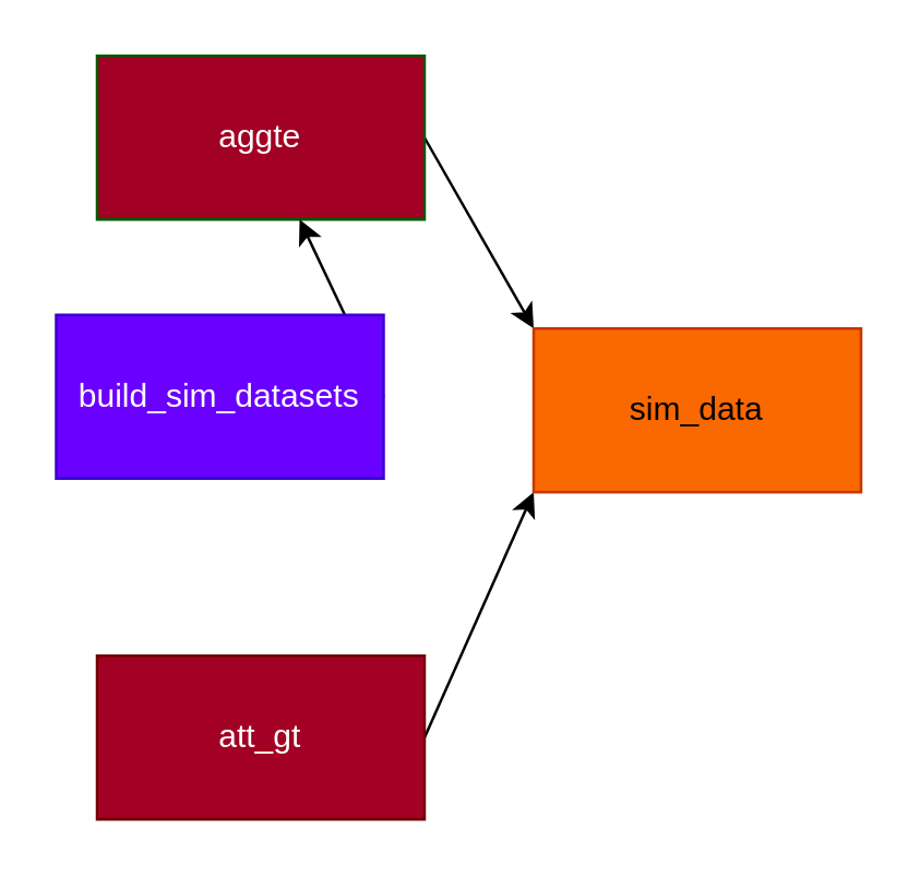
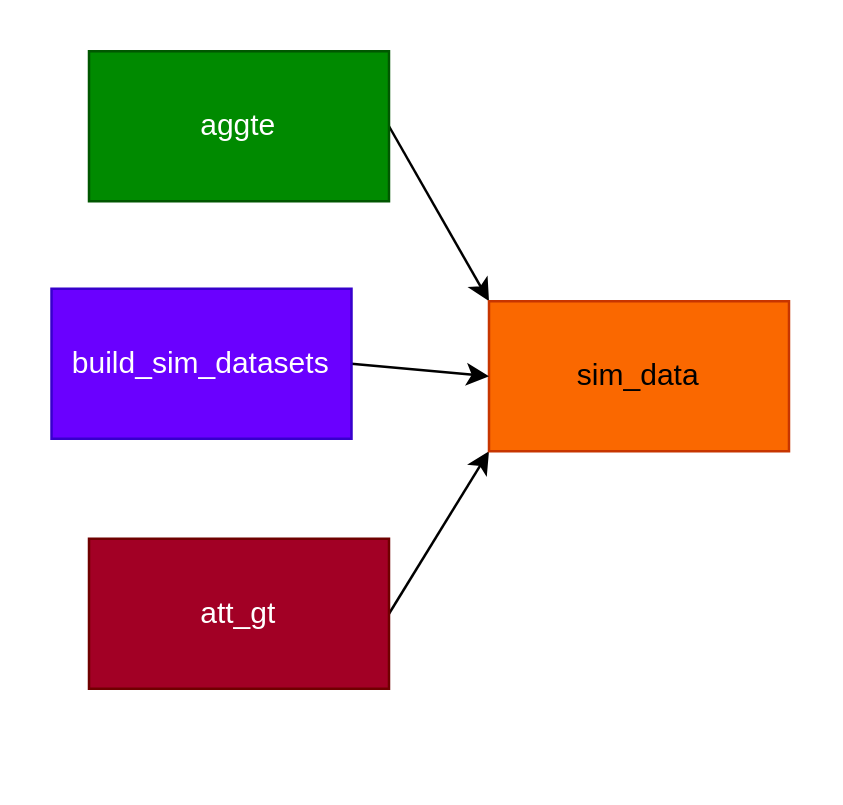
- <mxCell id="3" value="aggte" style="whiteSpace=wrap;html=1;fillColor=#a20025;fontColor=#ffffff;strokeColor=#005700;" vertex="1" parent="1"><mxGeometry y="20" width="120" height="60" as="geometry" x="35" /></mxCell>
+ <mxCell id="3" value="aggte" style="whiteSpace=wrap;html=1;fillColor=#008a00;fontColor=#ffffff;strokeColor=#005700;" vertex="1" parent="1"><mxGeometry y="20" width="120" height="60" as="geometry" x="35" /></mxCell>
- <mxCell id="7" style="edgeStyle=none;html=1;exitX=1;exitY=0.5;exitDx=0;exitDy=0;strokeColor=#000000;" edge="1" parent="1" source="8" target="3"><mxGeometry relative="1" as="geometry" /></mxCell>
+ <mxCell id="7" style="edgeStyle=none;html=1;exitX=1;exitY=0.5;exitDx=0;exitDy=0;entryX=0;entryY=0.5;entryDx=0;entryDy=0;strokeColor=#000000;" edge="1" parent="1" source="8" target="6"><mxGeometry relative="1" as="geometry" /></mxCell>
- <mxCell id="5" value="att_gt" style="whiteSpace=wrap;html=1;fillColor=#a20025;fontColor=#ffffff;strokeColor=#6F0000;" vertex="1" parent="1"><mxGeometry y="240" width="120" height="60" as="geometry" x="35" /></mxCell>
+ <mxCell id="5" value="att_gt" style="whiteSpace=wrap;html=1;fillColor=#a20025;fontColor=#ffffff;strokeColor=#6F0000;" vertex="1" parent="1"><mxGeometry x="35" y="215" width="120" height="60" as="geometry" /></mxCell>
